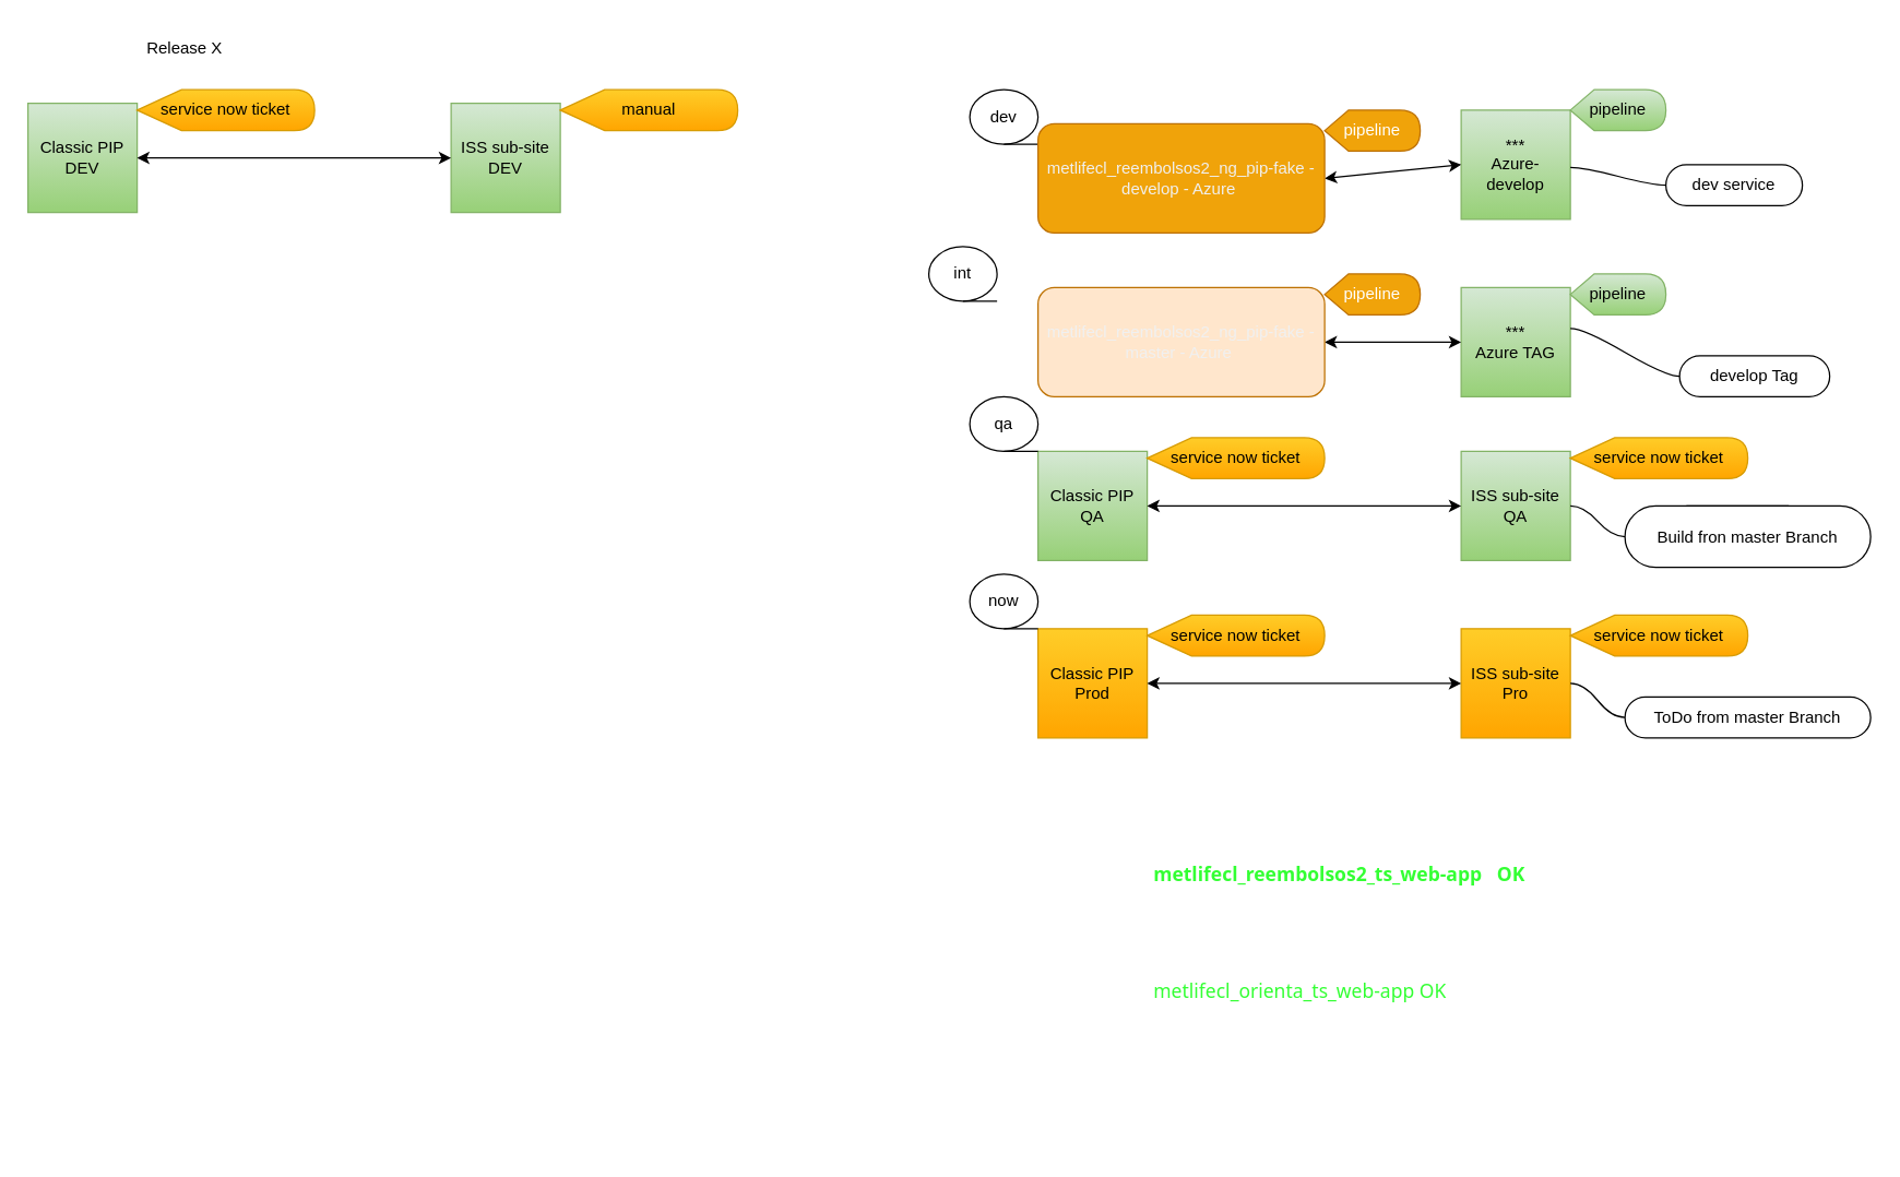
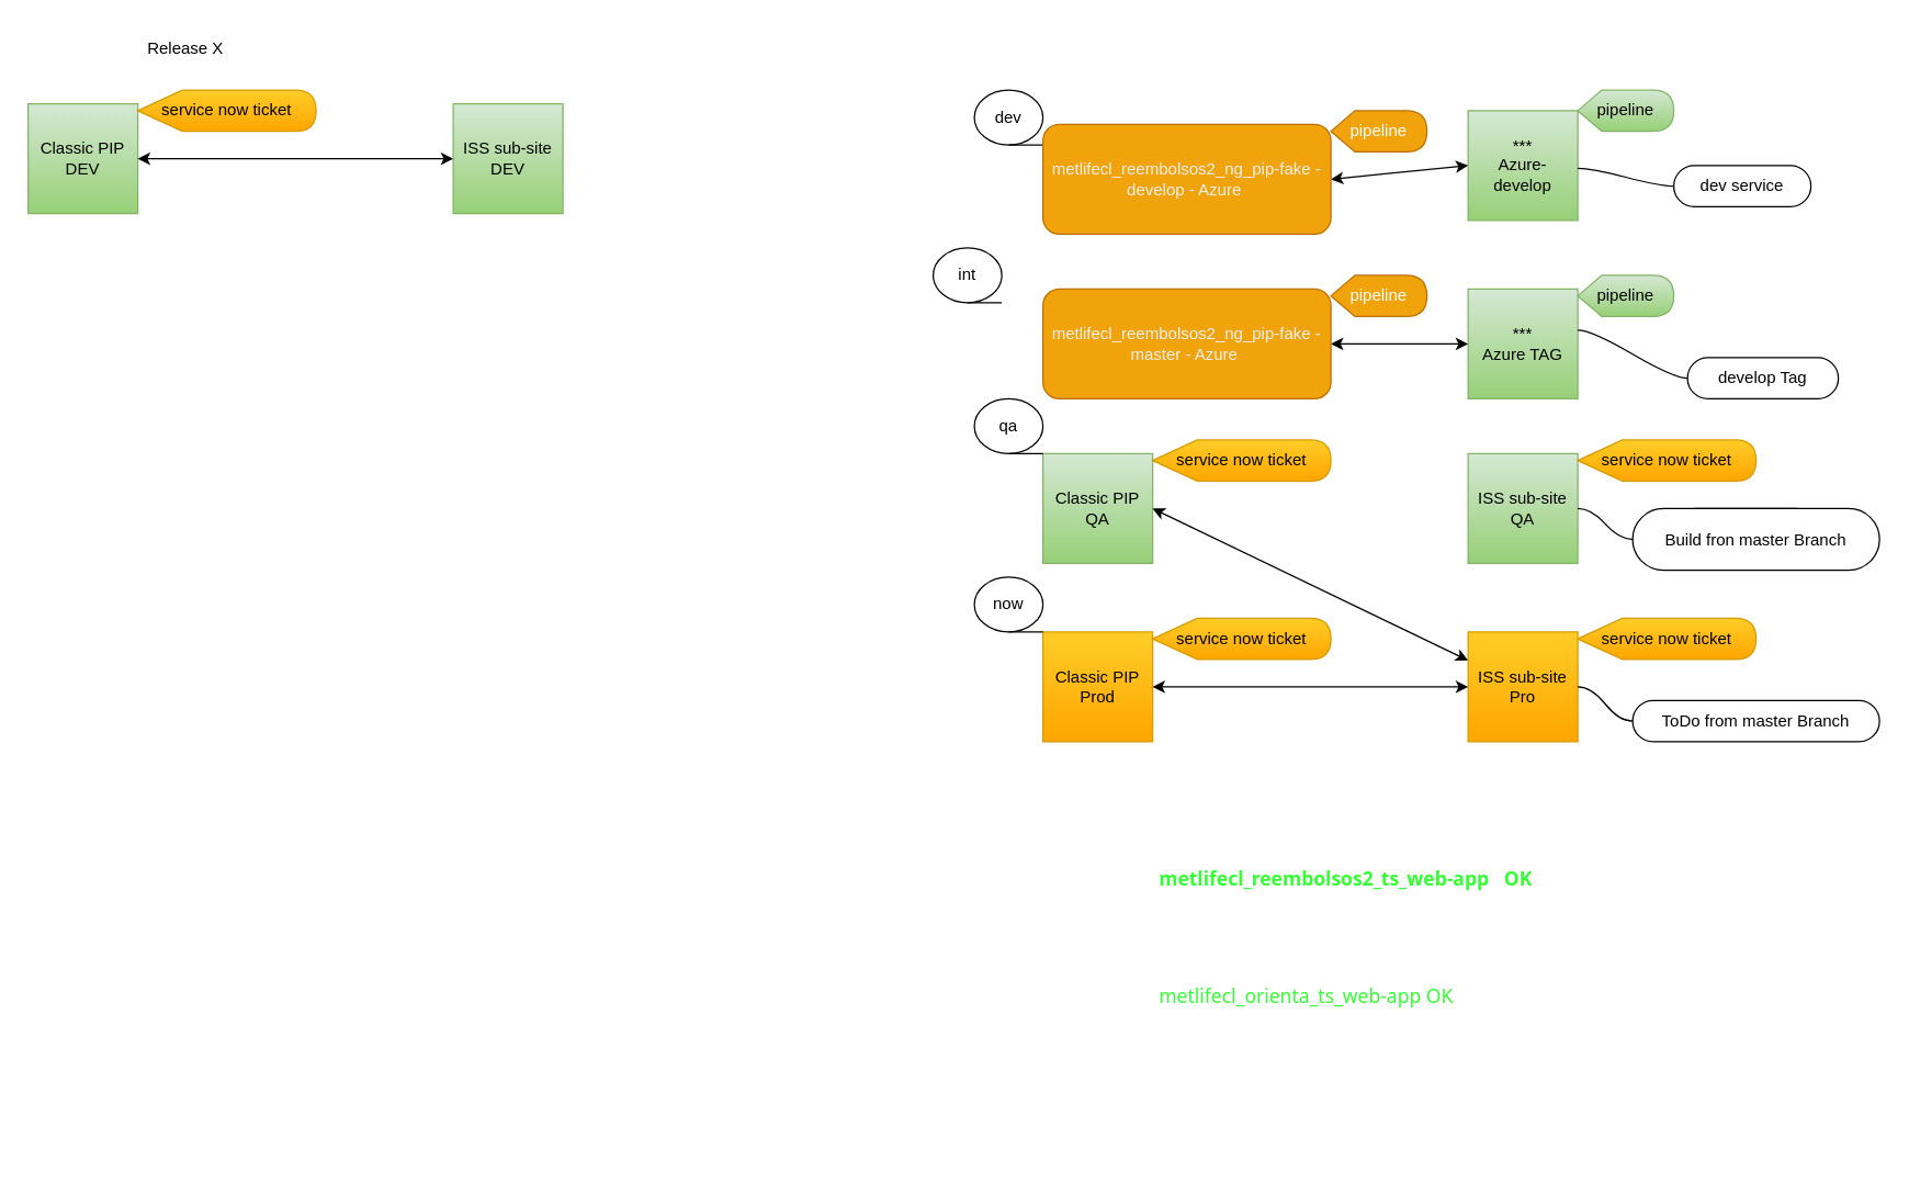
- <mxCell id="39" value="manual&lt;br&gt;" style="shape=display;whiteSpace=wrap;html=1;fillColor=#ffcd28;gradientColor=#ffa500;strokeColor=#d79b00;" vertex="1" parent="1"><mxGeometry x="410" y="65" width="130" height="30" as="geometry" /></mxCell>
- <mxCell id="31" value="&lt;span style=&quot;color: rgb(240, 240, 240);&quot;&gt;metlifecl_reembolsos2_ng_pip-fake - master - Azure&amp;nbsp;&lt;/span&gt;" style="rounded=1;whiteSpace=wrap;html=1;fillColor=#ffe6cc;fontColor=#000000;strokeColor=#BD7000;labelBackgroundColor=none;" parent="1" vertex="1"><mxGeometry y="210" width="210" height="80" as="geometry" x="760" /></mxCell>
+ <mxCell id="31" value="&lt;span style=&quot;color: rgb(240, 240, 240);&quot;&gt;metlifecl_reembolsos2_ng_pip-fake - master - Azure&amp;nbsp;&lt;/span&gt;" style="rounded=1;whiteSpace=wrap;html=1;fillColor=#f0a30a;fontColor=#000000;strokeColor=#BD7000;labelBackgroundColor=none;" parent="1" vertex="1"><mxGeometry y="210" width="210" height="80" as="geometry" x="760" /></mxCell>
- <mxCell id="19" value="" style="endArrow=classic;startArrow=classic;html=1;exitX=1;exitY=0.5;exitDx=0;exitDy=0;entryX=0;entryY=0.5;entryDx=0;entryDy=0;" parent="1" source="2" target="6" edge="1"><mxGeometry width="50" height="50" relative="1" as="geometry"><mxPoint x="970" y="360" as="sourcePoint" /><mxPoint x="1020" y="310" as="targetPoint" /></mxGeometry></mxCell>
+ <mxCell id="19" value="" style="endArrow=classic;startArrow=classic;html=1;exitX=1;exitY=0.5;exitDx=0;exitDy=0;" parent="1" source="2" target="7" edge="1"><mxGeometry width="50" height="50" relative="1" as="geometry"><mxPoint x="970" y="360" as="sourcePoint" /><mxPoint x="1020" y="310" as="targetPoint" /></mxGeometry></mxCell>
